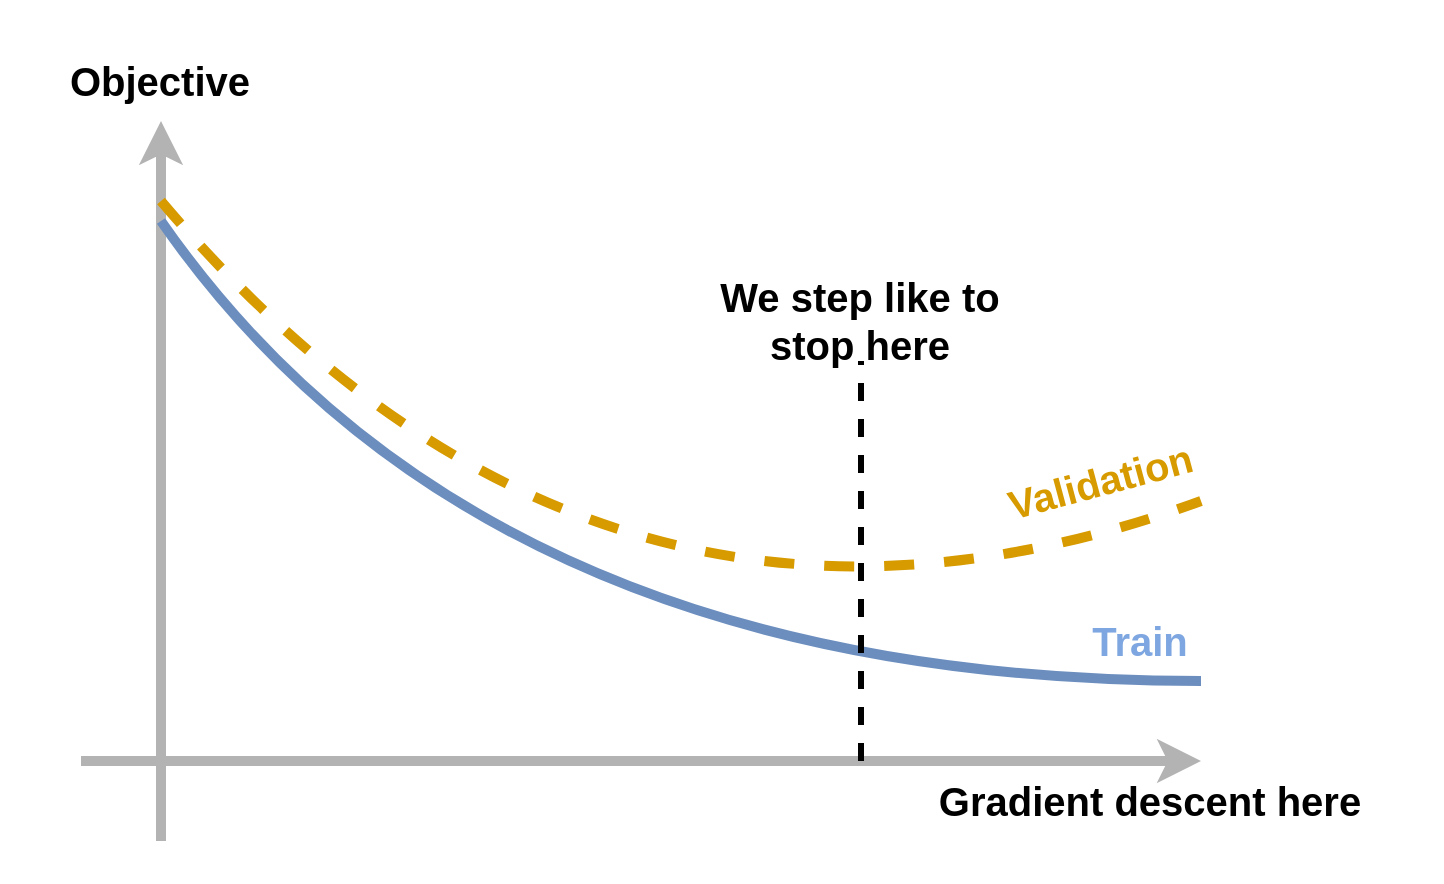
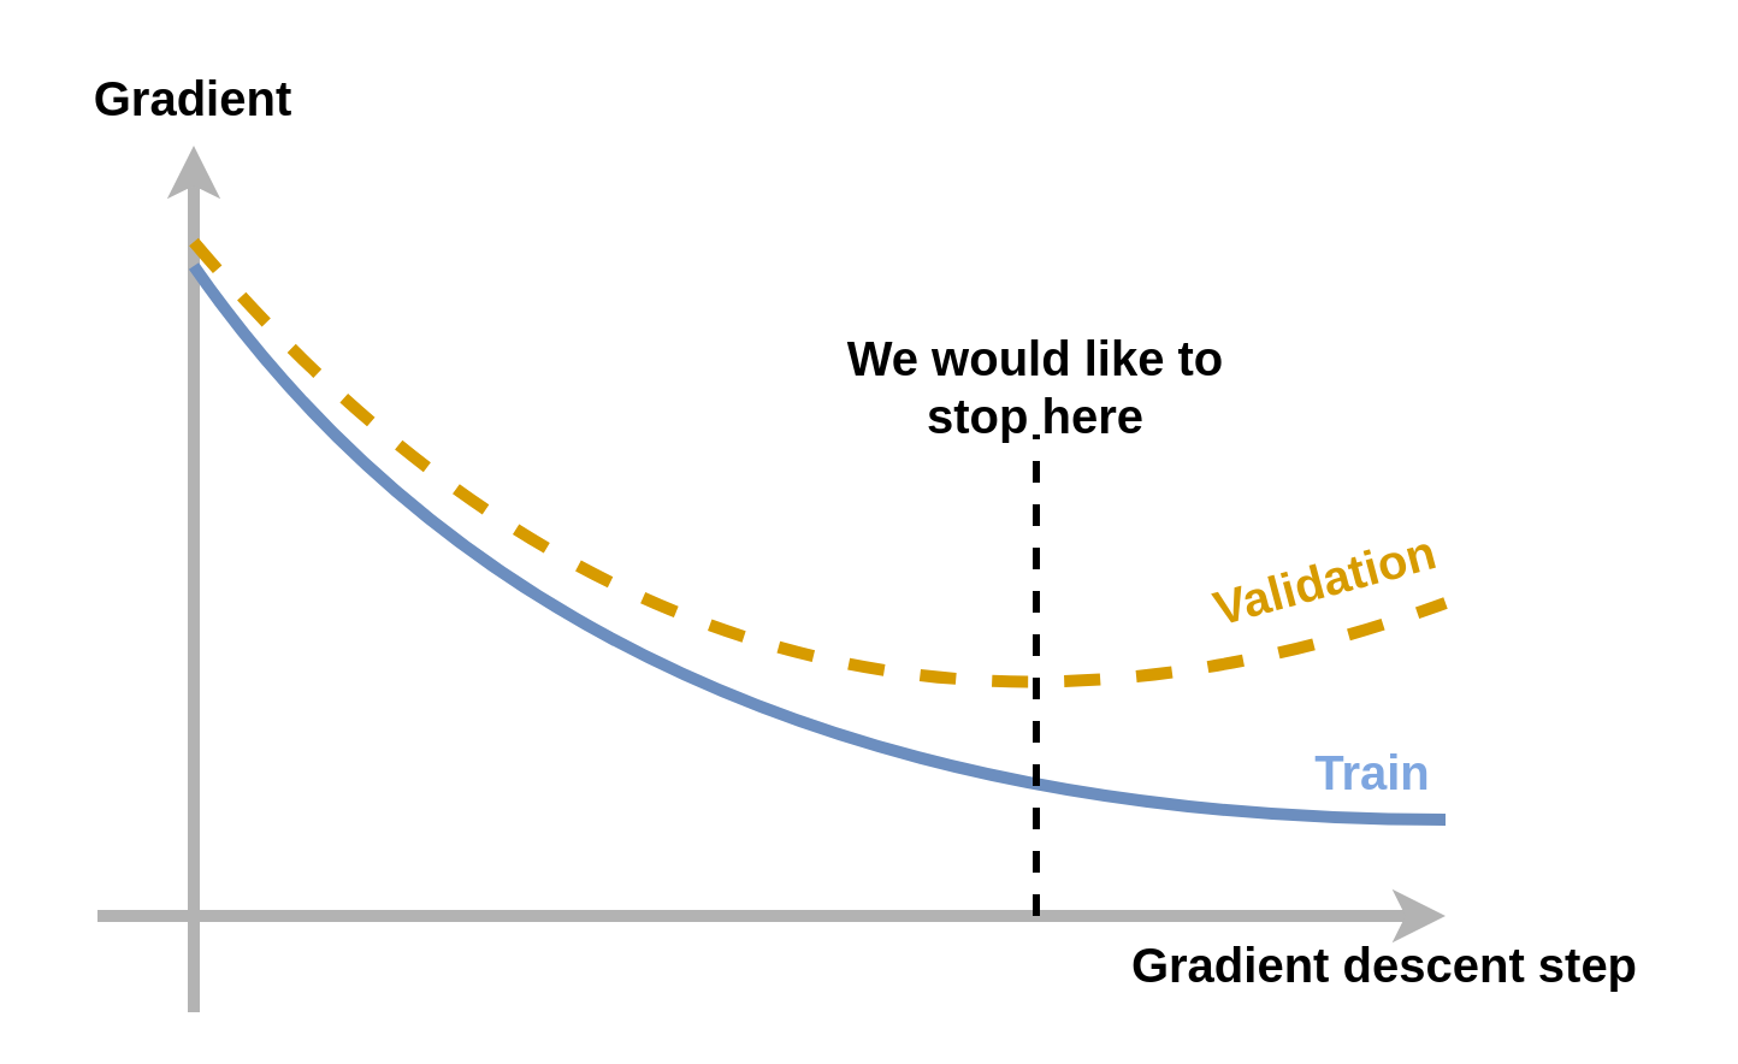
- <mxCell id="7" value="Objective" style="text;html=1;strokeColor=none;fillColor=none;align=center;verticalAlign=middle;whiteSpace=wrap;rounded=0;fontSize=20;fontStyle=1" vertex="1" parent="1"><mxGeometry x="20" y="20" width="120" height="40" as="geometry" /></mxCell>
+ <mxCell id="7" value="Gradient" style="text;html=1;strokeColor=none;fillColor=none;align=center;verticalAlign=middle;whiteSpace=wrap;rounded=0;fontSize=20;fontStyle=1" vertex="1" parent="1"><mxGeometry x="20" y="20" width="120" height="40" as="geometry" /></mxCell>
- <mxCell id="11" value="We step like to stop here" style="text;html=1;strokeColor=none;fillColor=none;align=center;verticalAlign=middle;whiteSpace=wrap;rounded=0;fontSize=20;fontStyle=1" vertex="1" parent="1"><mxGeometry x="350" y="140" width="160" height="40" as="geometry" /></mxCell>
+ <mxCell id="11" value="We would like to stop here" style="text;html=1;strokeColor=none;fillColor=none;align=center;verticalAlign=middle;whiteSpace=wrap;rounded=0;fontSize=20;fontStyle=1" vertex="1" parent="1"><mxGeometry x="350" y="140" width="160" height="40" as="geometry" /></mxCell>
- <mxCell id="6" value="Gradient descent here" style="text;html=1;strokeColor=none;fillColor=none;align=center;verticalAlign=middle;whiteSpace=wrap;rounded=0;fontSize=20;fontStyle=1" vertex="1" parent="1"><mxGeometry x="450" y="380" width="250" height="40" as="geometry" /></mxCell>
+ <mxCell id="6" value="Gradient descent step" style="text;html=1;strokeColor=none;fillColor=none;align=center;verticalAlign=middle;whiteSpace=wrap;rounded=0;fontSize=20;fontStyle=1" vertex="1" parent="1"><mxGeometry x="450" y="380" width="250" height="40" as="geometry" /></mxCell>
